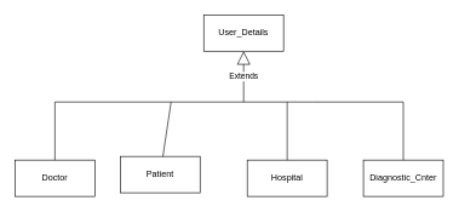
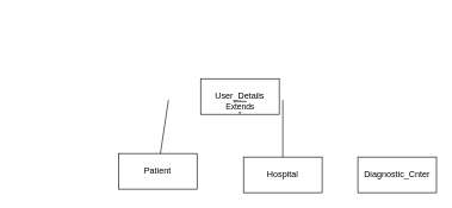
- <mxCell id="2" value="User_Details" style="html=1;whiteSpace=wrap;" vertex="1" parent="1"><mxGeometry x="280" y="20" width="110" height="50" as="geometry" /></mxCell>
+ <mxCell id="2" value="User_Details" style="html=1;whiteSpace=wrap;" vertex="1" parent="1"><mxGeometry x="280" y="110" width="110" height="50" as="geometry" /></mxCell>
- <mxCell id="8" value="" style="endArrow=none;html=1;rounded=0;exitX=0.5;exitY=0;exitDx=0;exitDy=0;" edge="1" parent="1" source="3" target="6"><mxGeometry width="50" height="50" relative="1" as="geometry"><mxPoint x="70" y="90" as="sourcePoint" /><mxPoint x="580" y="140" as="targetPoint" /><Array as="points"><mxPoint x="75" y="140" /><mxPoint x="430" y="140" /><mxPoint x="555" y="140" /></Array></mxGeometry></mxCell>
- <mxCell id="3" value="Doctor" style="html=1;whiteSpace=wrap;" vertex="1" parent="1"><mxGeometry x="20" y="220" width="110" height="50" as="geometry" /></mxCell>
